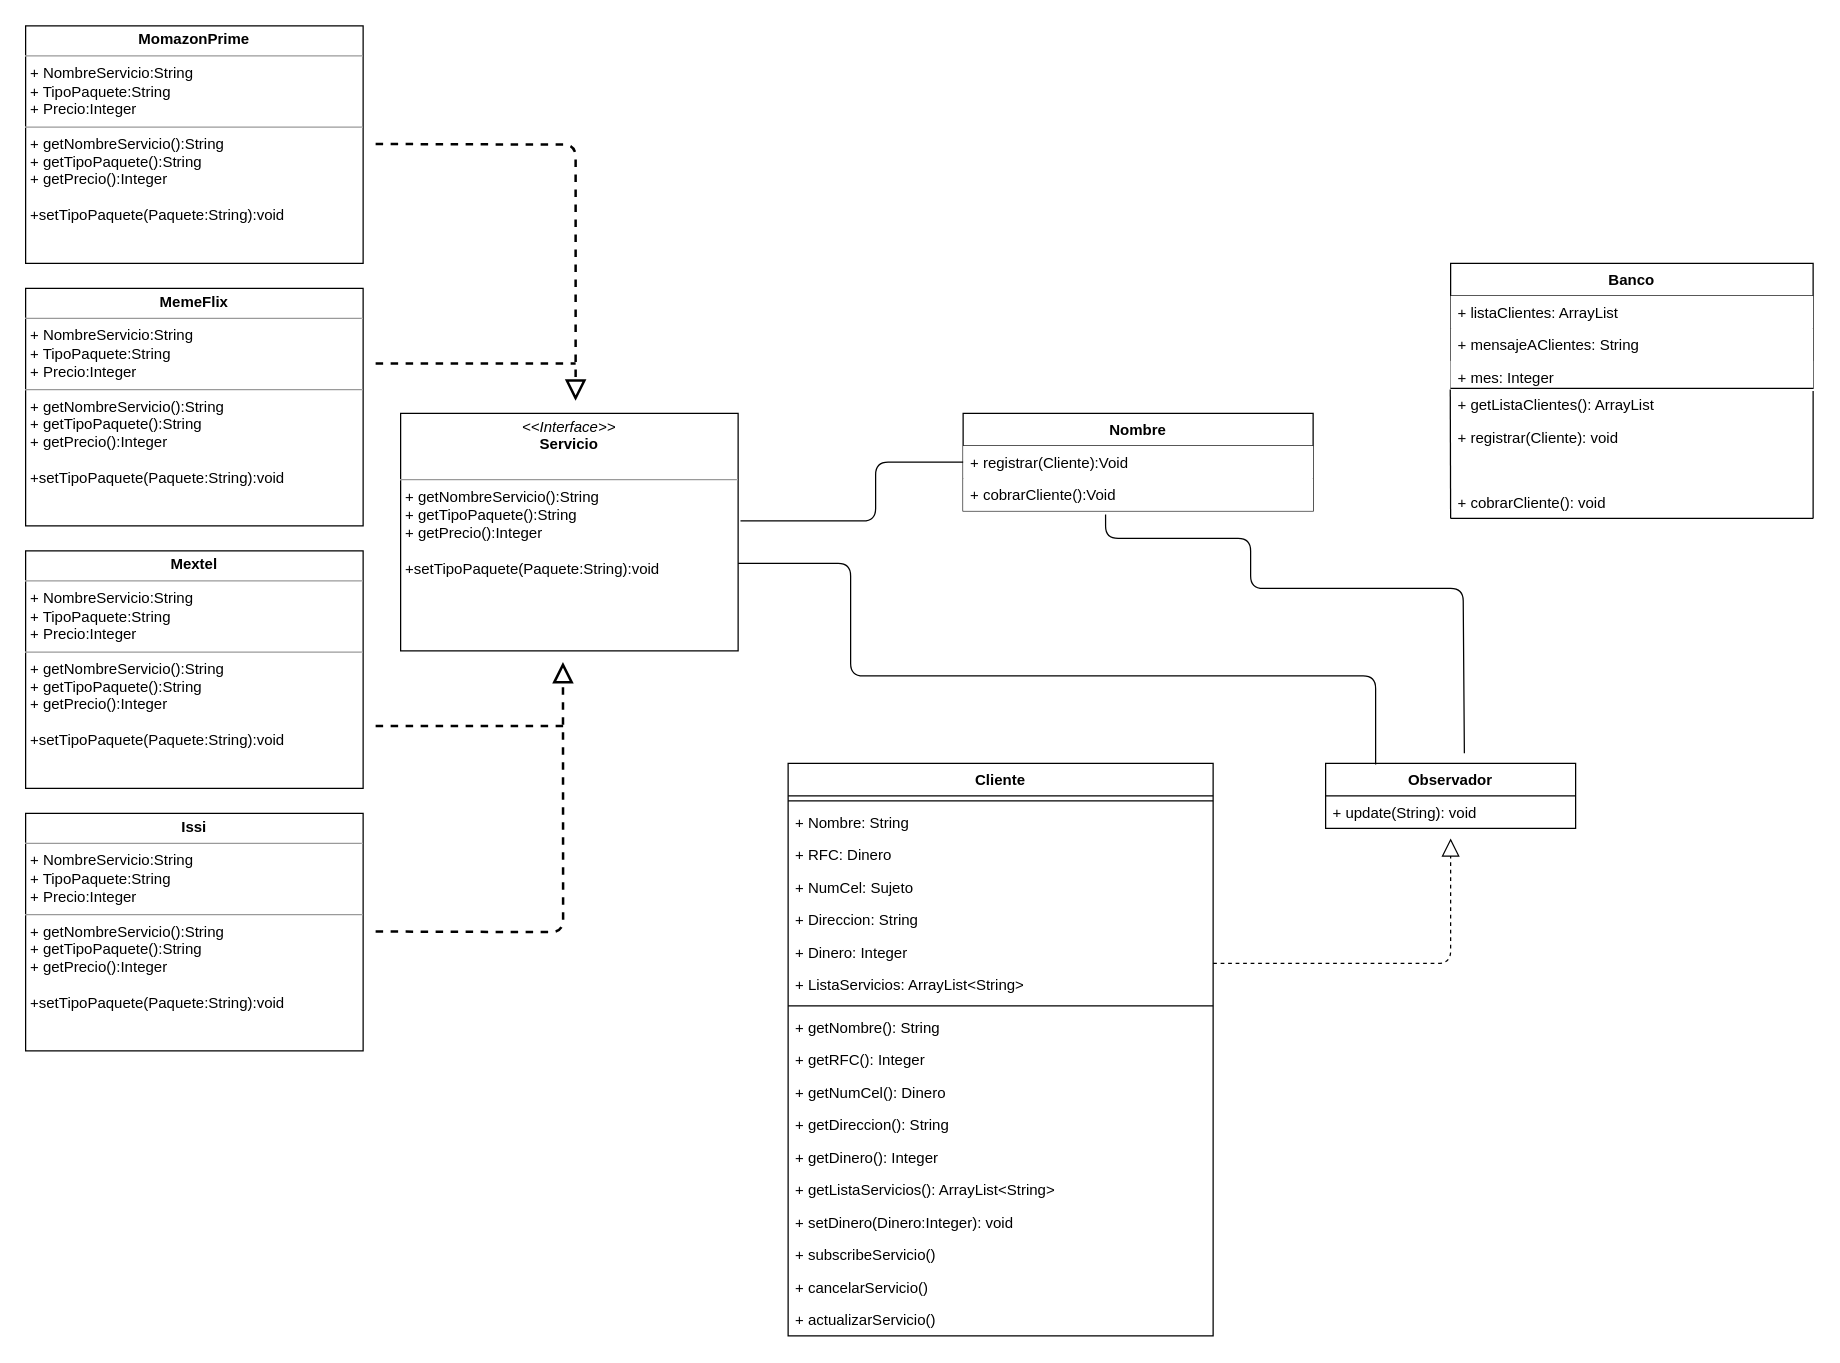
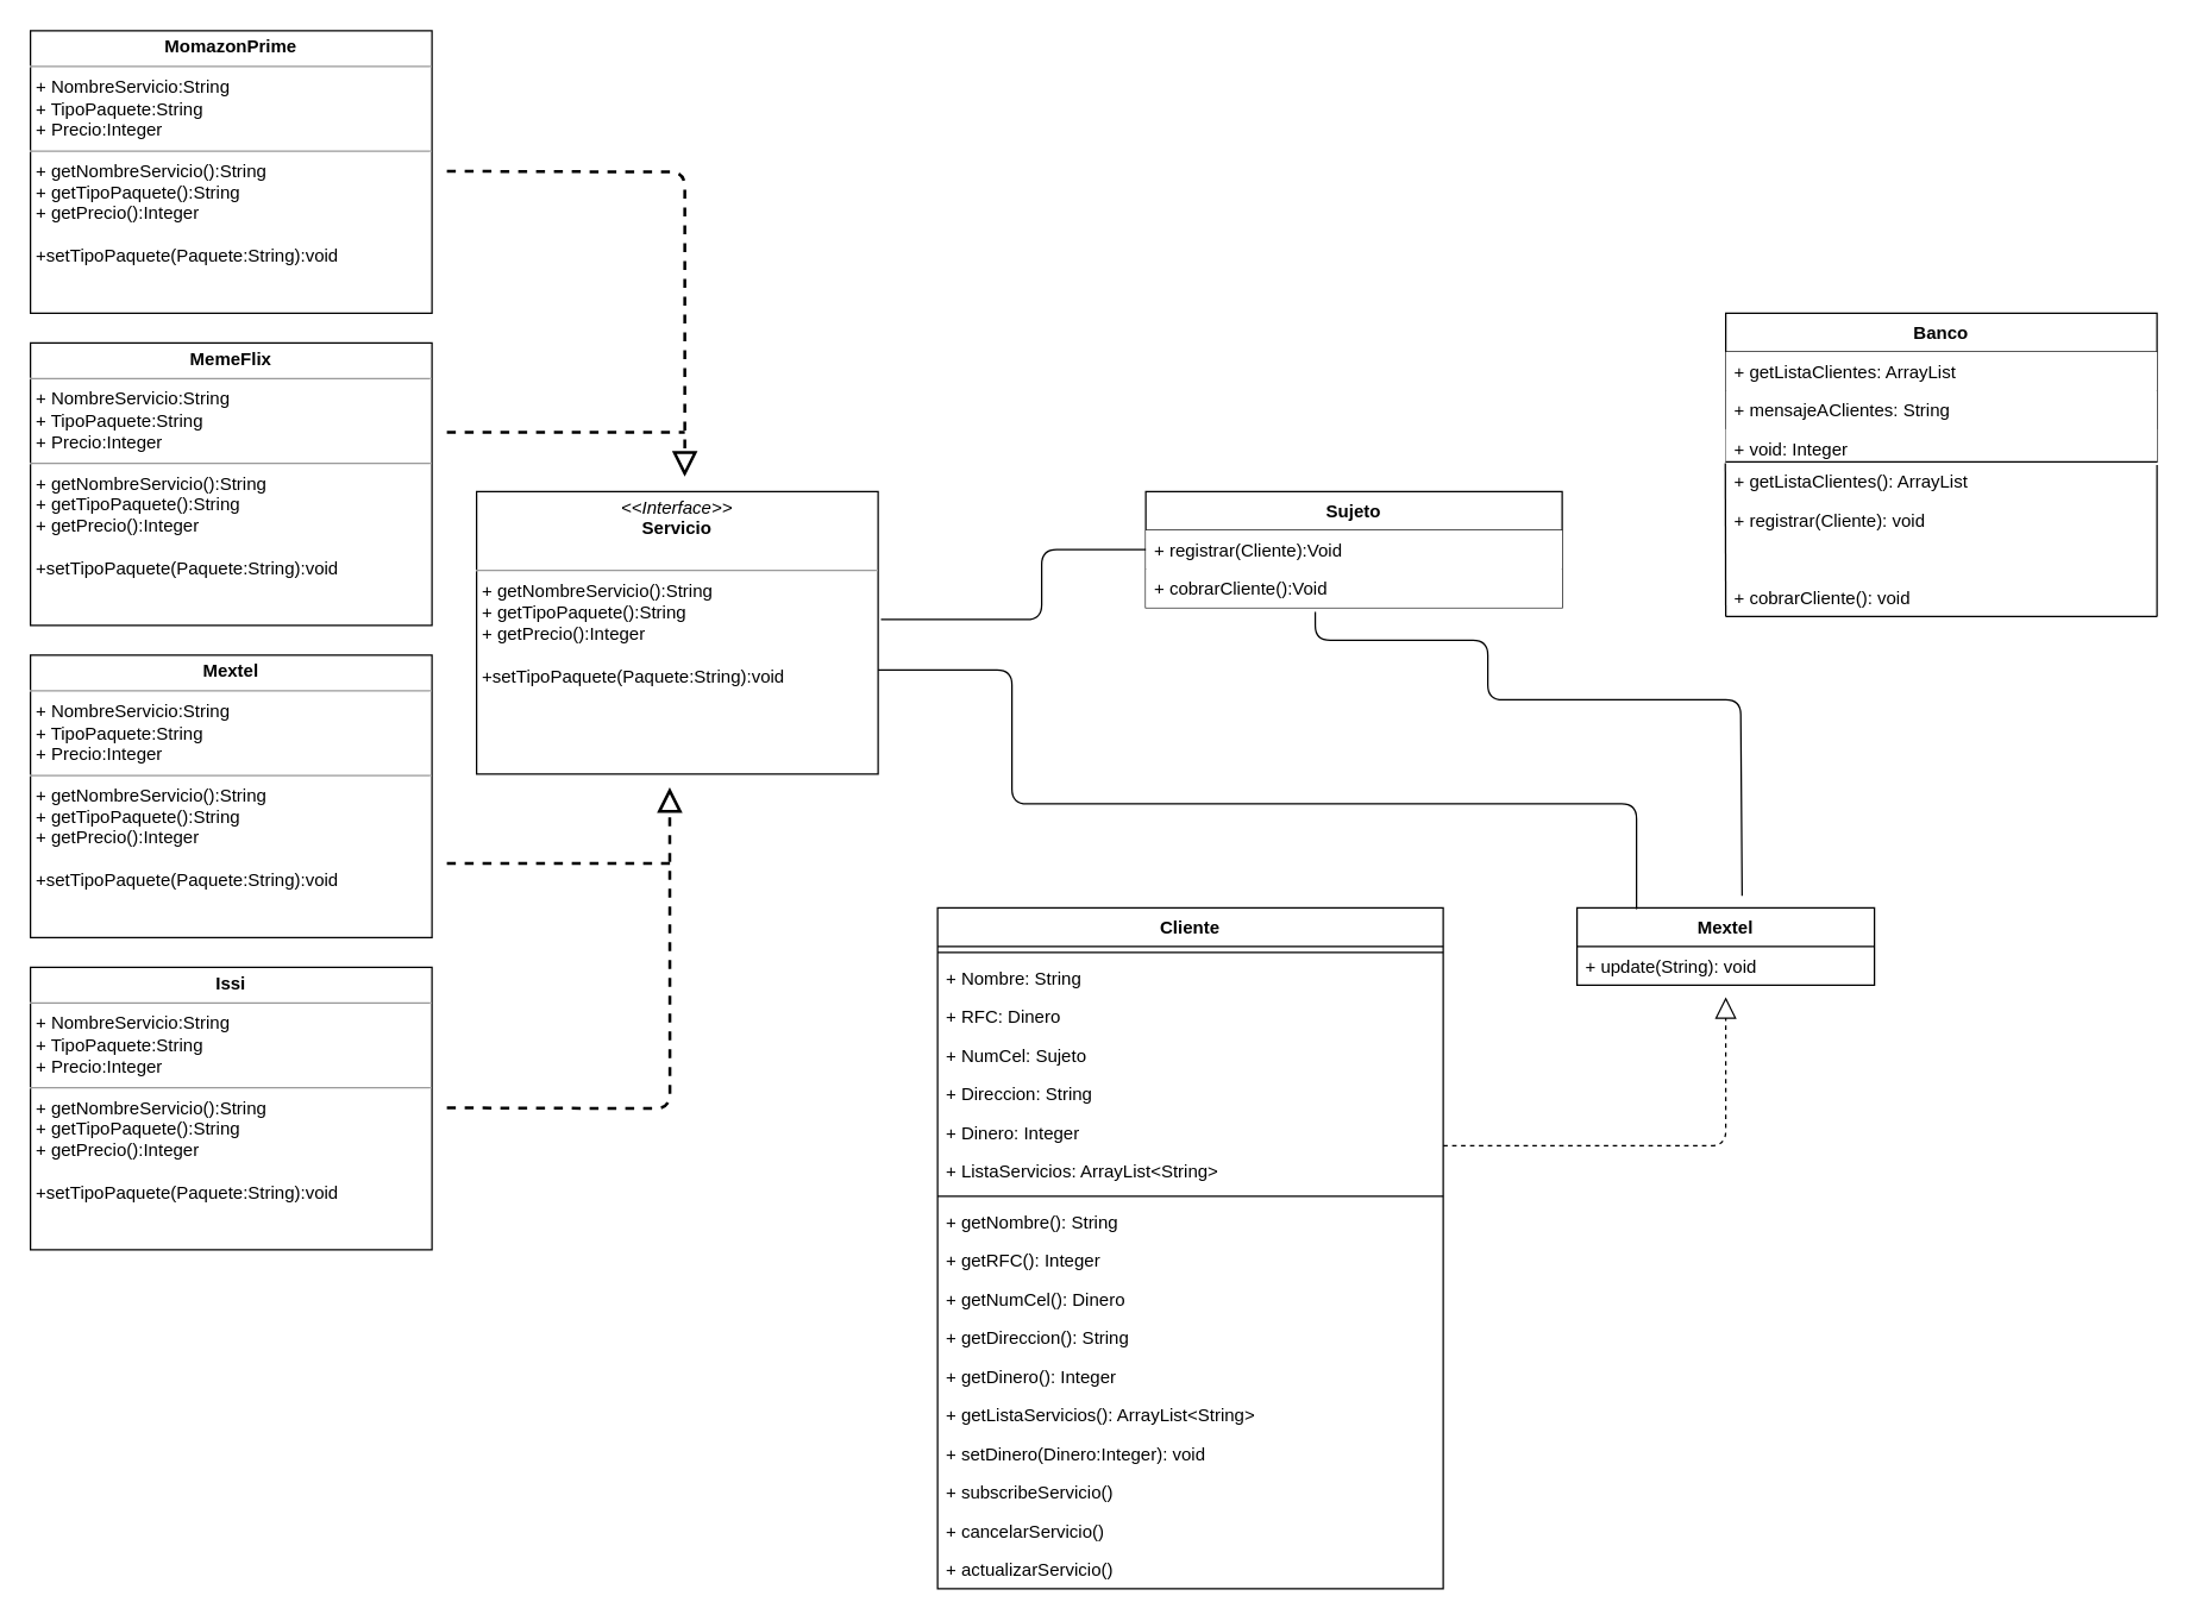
- <mxCell id="34" value="+ listaClientes: ArrayList" style="text;strokeColor=none;align=left;verticalAlign=top;spacingLeft=4;spacingRight=4;overflow=hidden;rotatable=0;points=[[0,0.5],[1,0.5]];portConstraint=eastwest;fillColor=#ffffff;" parent="33" vertex="1"><mxGeometry y="26" width="290" height="26" as="geometry" /></mxCell>
+ <mxCell id="34" value="+ getListaClientes: ArrayList" style="text;strokeColor=none;align=left;verticalAlign=top;spacingLeft=4;spacingRight=4;overflow=hidden;rotatable=0;points=[[0,0.5],[1,0.5]];portConstraint=eastwest;fillColor=#ffffff;" parent="33" vertex="1"><mxGeometry y="26" width="290" height="26" as="geometry" /></mxCell>
- <mxCell id="36" value="+ mes: Integer" style="text;strokeColor=none;align=left;verticalAlign=top;spacingLeft=4;spacingRight=4;overflow=hidden;rotatable=0;points=[[0,0.5],[1,0.5]];portConstraint=eastwest;fillColor=#ffffff;portConstraintRotation=1;" parent="1" vertex="1"><mxGeometry x="1160" y="288" width="290" height="26" as="geometry" /></mxCell>
+ <mxCell id="36" value="+ void: Integer" style="text;strokeColor=none;align=left;verticalAlign=top;spacingLeft=4;spacingRight=4;overflow=hidden;rotatable=0;points=[[0,0.5],[1,0.5]];portConstraint=eastwest;fillColor=#ffffff;portConstraintRotation=1;" parent="1" vertex="1"><mxGeometry x="1160" y="288" width="290" height="26" as="geometry" /></mxCell>
- <mxCell id="30" value="Nombre" style="swimlane;fontStyle=1;childLayout=stackLayout;horizontal=1;startSize=26;horizontalStack=0;resizeParent=1;resizeParentMax=0;resizeLast=0;collapsible=1;marginBottom=0;" parent="1" vertex="1"><mxGeometry x="770" y="330" width="280" height="78" as="geometry" /></mxCell>
+ <mxCell id="30" value="Sujeto" style="swimlane;fontStyle=1;childLayout=stackLayout;horizontal=1;startSize=26;horizontalStack=0;resizeParent=1;resizeParentMax=0;resizeLast=0;collapsible=1;marginBottom=0;" parent="1" vertex="1"><mxGeometry x="770" y="330" width="280" height="78" as="geometry" /></mxCell>
- <mxCell id="44" value="Observador" style="swimlane;fontStyle=1;childLayout=stackLayout;horizontal=1;startSize=26;fillColor=none;horizontalStack=0;resizeParent=1;resizeParentMax=0;resizeLast=0;collapsible=1;marginBottom=0;rounded=0;glass=0;" parent="1" vertex="1"><mxGeometry x="1060" y="610" width="200" height="52" as="geometry" /></mxCell>
+ <mxCell id="44" value="Mextel" style="swimlane;fontStyle=1;childLayout=stackLayout;horizontal=1;startSize=26;fillColor=none;horizontalStack=0;resizeParent=1;resizeParentMax=0;resizeLast=0;collapsible=1;marginBottom=0;rounded=0;glass=0;" parent="1" vertex="1"><mxGeometry x="1060" y="610" width="200" height="52" as="geometry" /></mxCell>
